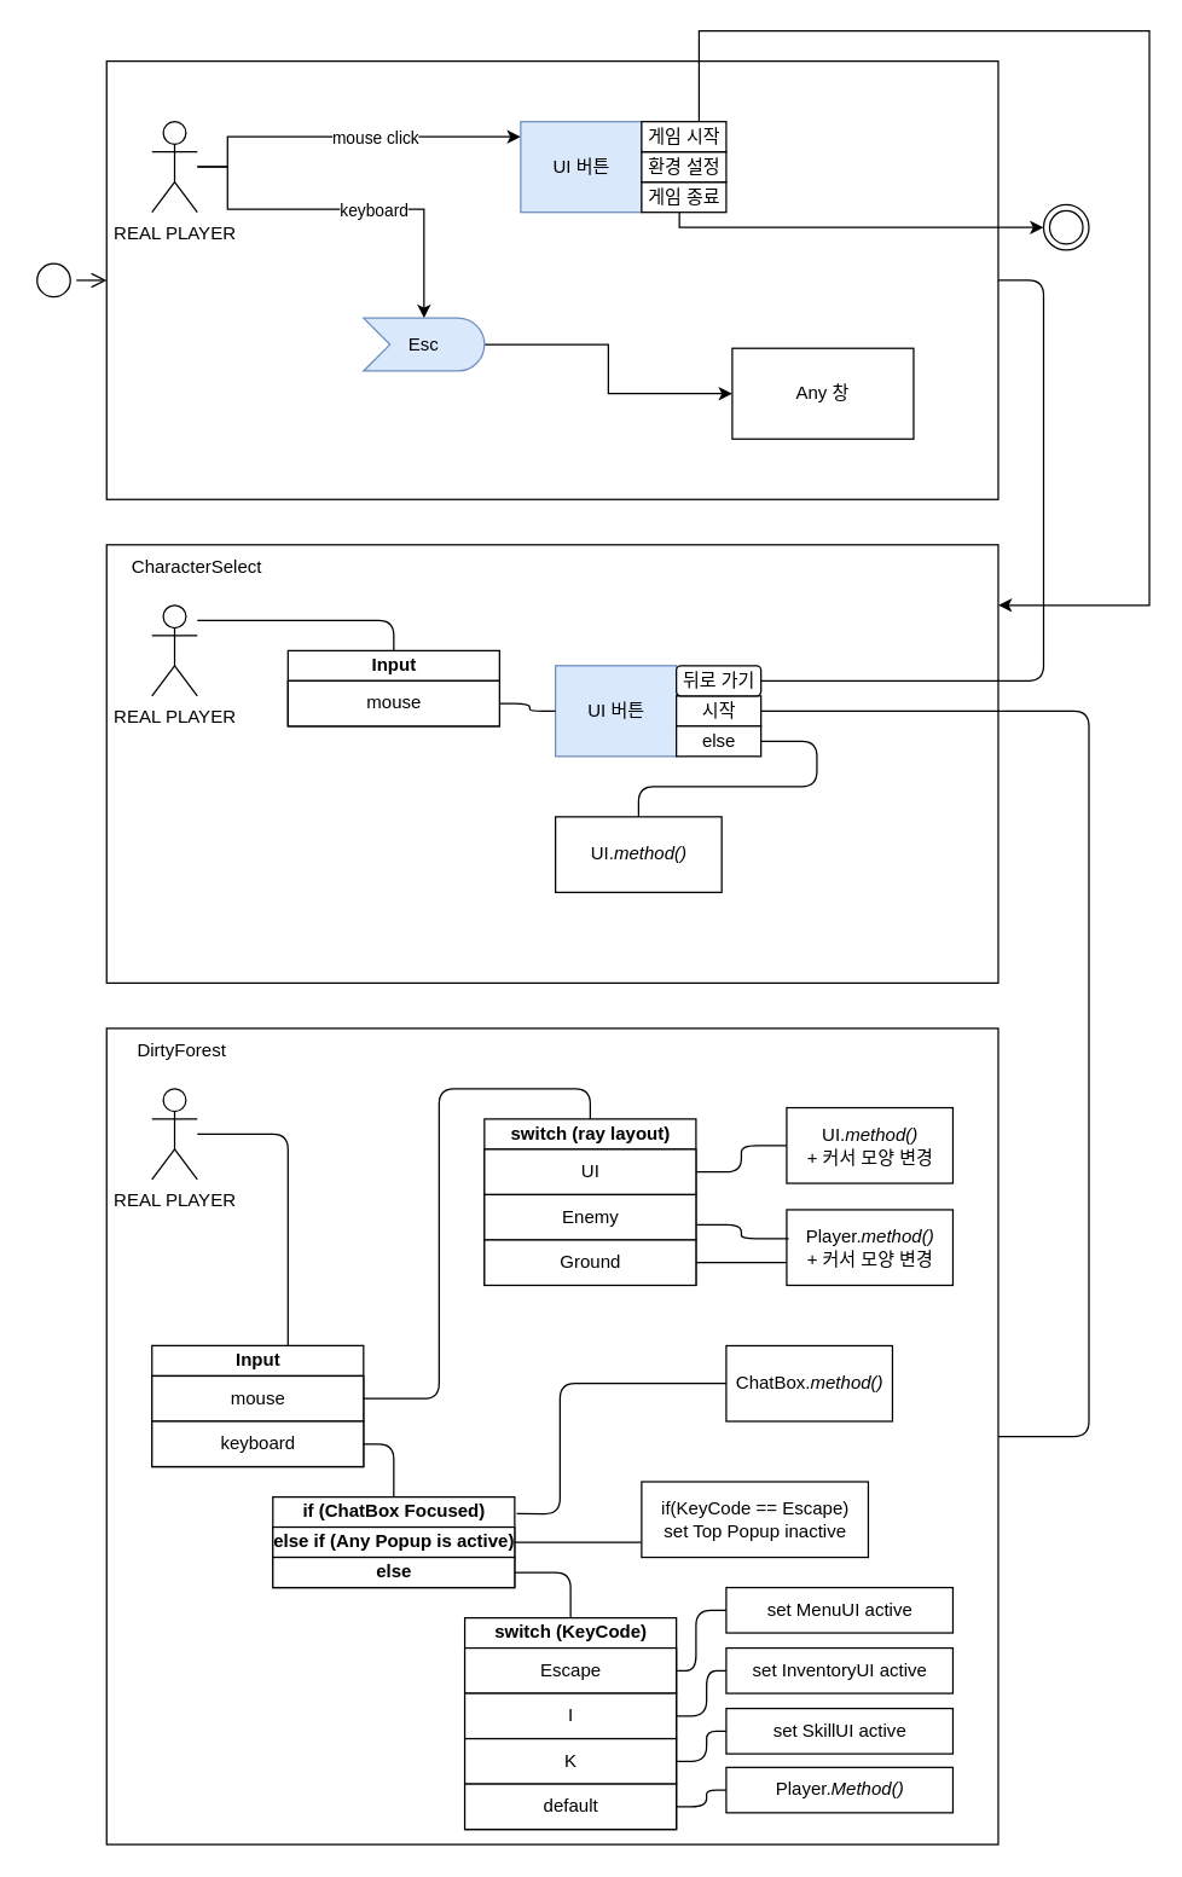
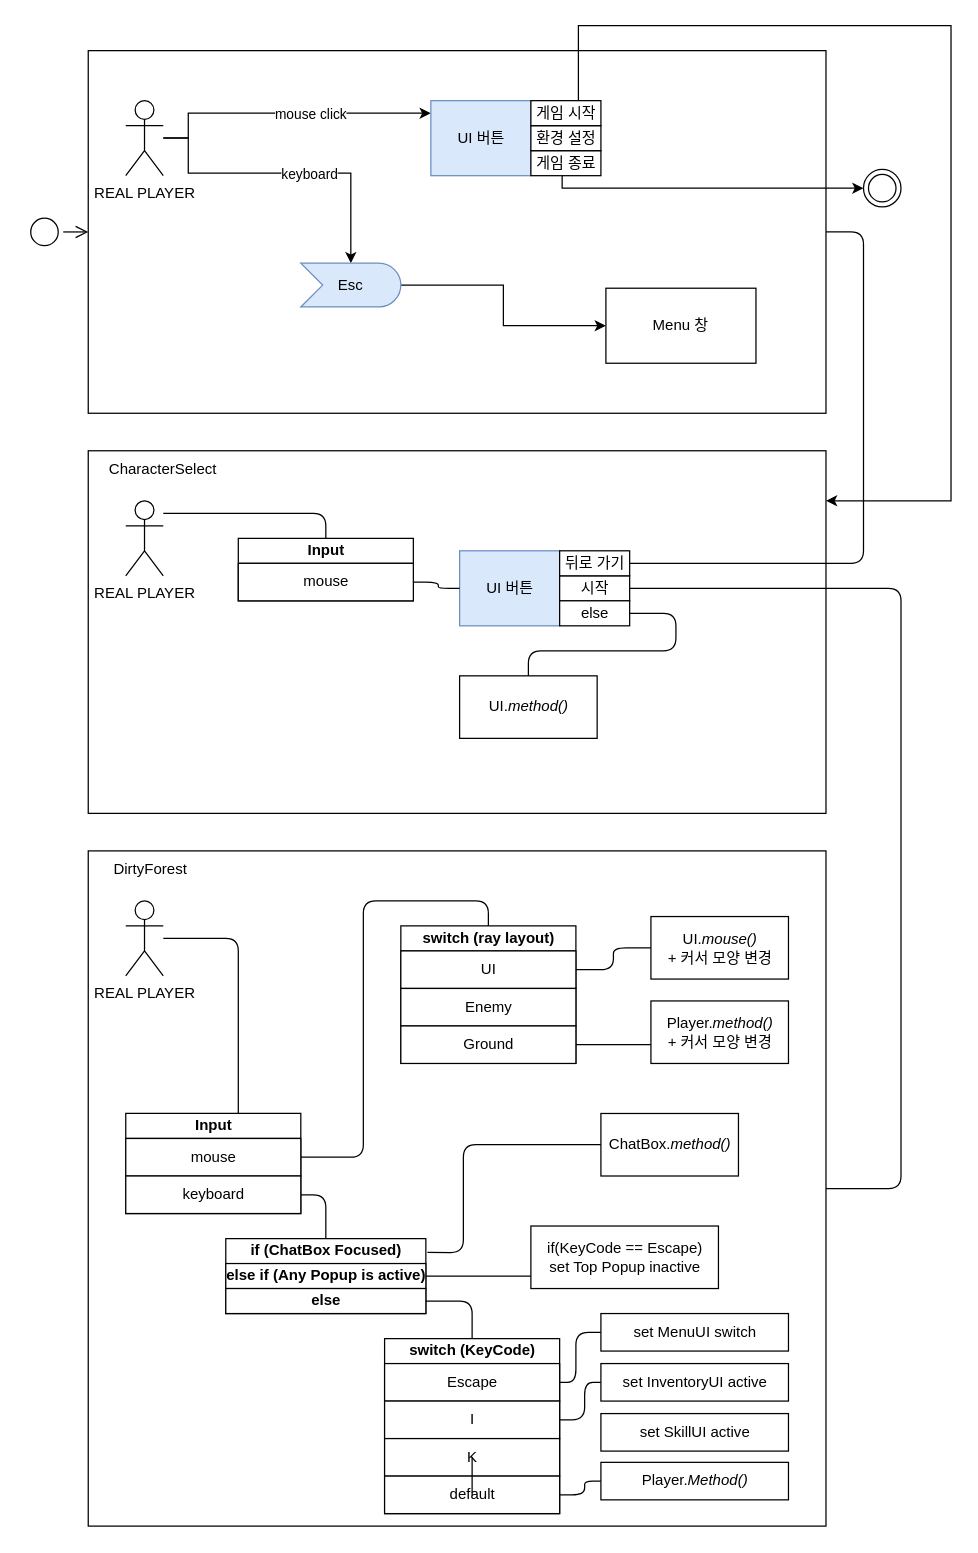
- <mxCell id="16" value="Any 창" style="whiteSpace=wrap;html=1;" vertex="1" parent="1"><mxGeometry x="484" y="230" width="120" height="60" as="geometry" /></mxCell>
+ <mxCell id="16" value="Menu 창" style="whiteSpace=wrap;html=1;" vertex="1" parent="1"><mxGeometry x="484" y="230" width="120" height="60" as="geometry" /></mxCell>
- <mxCell id="72" value="뒤로 가기" style="html=1;rounded=1;" vertex="1" parent="1"><mxGeometry x="447" y="440" width="56" height="20" as="geometry" /></mxCell>
+ <mxCell id="72" value="뒤로 가기" style="html=1;" vertex="1" parent="1"><mxGeometry x="447" y="440" width="56" height="20" as="geometry" /></mxCell>
- <mxCell id="37" value="UI.&lt;i&gt;method()&lt;/i&gt;&lt;br&gt;+ 커서 모양 변경" style="html=1;sketch=0;align=center;" vertex="1" parent="1"><mxGeometry x="520" y="732.5" width="110" height="50" as="geometry" /></mxCell>
+ <mxCell id="37" value="UI.&lt;i&gt;mouse()&lt;/i&gt;&lt;br&gt;+ 커서 모양 변경" style="html=1;sketch=0;align=center;" vertex="1" parent="1"><mxGeometry x="520" y="732.5" width="110" height="50" as="geometry" /></mxCell>
- <mxCell id="39" style="edgeStyle=orthogonalEdgeStyle;sketch=0;orthogonalLoop=1;jettySize=auto;html=1;startArrow=none;startFill=0;endArrow=none;endFill=0;strokeColor=default;entryX=0.012;entryY=0.381;entryDx=0;entryDy=0;entryPerimeter=0;" edge="1" parent="1" source="33" target="35"><mxGeometry relative="1" as="geometry"><mxPoint x="600" y="815" as="targetPoint" /><Array as="points"><mxPoint x="490" y="810" /><mxPoint x="490" y="819" /></Array></mxGeometry></mxCell>
- <mxCell id="64" value="set MenuUI active" style="html=1;sketch=0;align=center;" vertex="1" parent="1"><mxGeometry x="480" y="1050" width="150" height="30" as="geometry" /></mxCell>
+ <mxCell id="64" value="set MenuUI switch" style="html=1;sketch=0;align=center;" vertex="1" parent="1"><mxGeometry x="480" y="1050" width="150" height="30" as="geometry" /></mxCell>
- <mxCell id="69" style="edgeStyle=orthogonalEdgeStyle;sketch=0;orthogonalLoop=1;jettySize=auto;html=1;startArrow=none;startFill=0;endArrow=none;endFill=0;strokeColor=default;" edge="1" parent="1" source="49" target="68"><mxGeometry relative="1" as="geometry" /></mxCell>
+ <mxCell id="69" style="edgeStyle=orthogonalEdgeStyle;sketch=0;orthogonalLoop=1;jettySize=auto;html=1;startArrow=none;startFill=0;endArrow=none;endFill=0;strokeColor=default;" edge="1" parent="1" source="49" target="50"><mxGeometry relative="1" as="geometry" /></mxCell>
